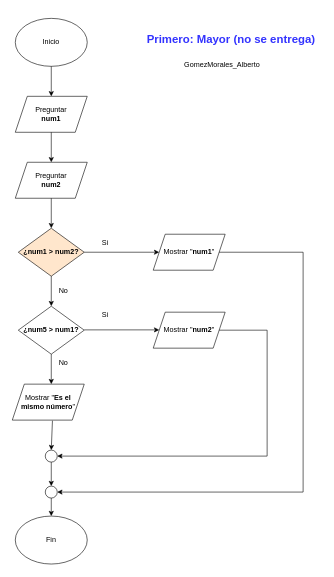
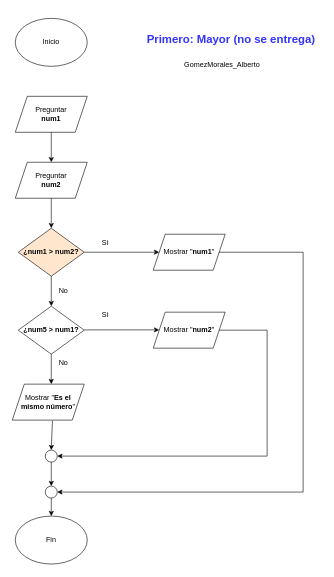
- <mxCell id="8" value="" style="endArrow=classic;html=1;rounded=0;exitX=0.5;exitY=1;exitDx=0;exitDy=0;" edge="1" parent="1" source="2" target="3"><mxGeometry width="50" height="50" relative="1" as="geometry"><mxPoint x="205" y="360" as="sourcePoint" /><mxPoint x="255" y="310" as="targetPoint" /></mxGeometry></mxCell>
